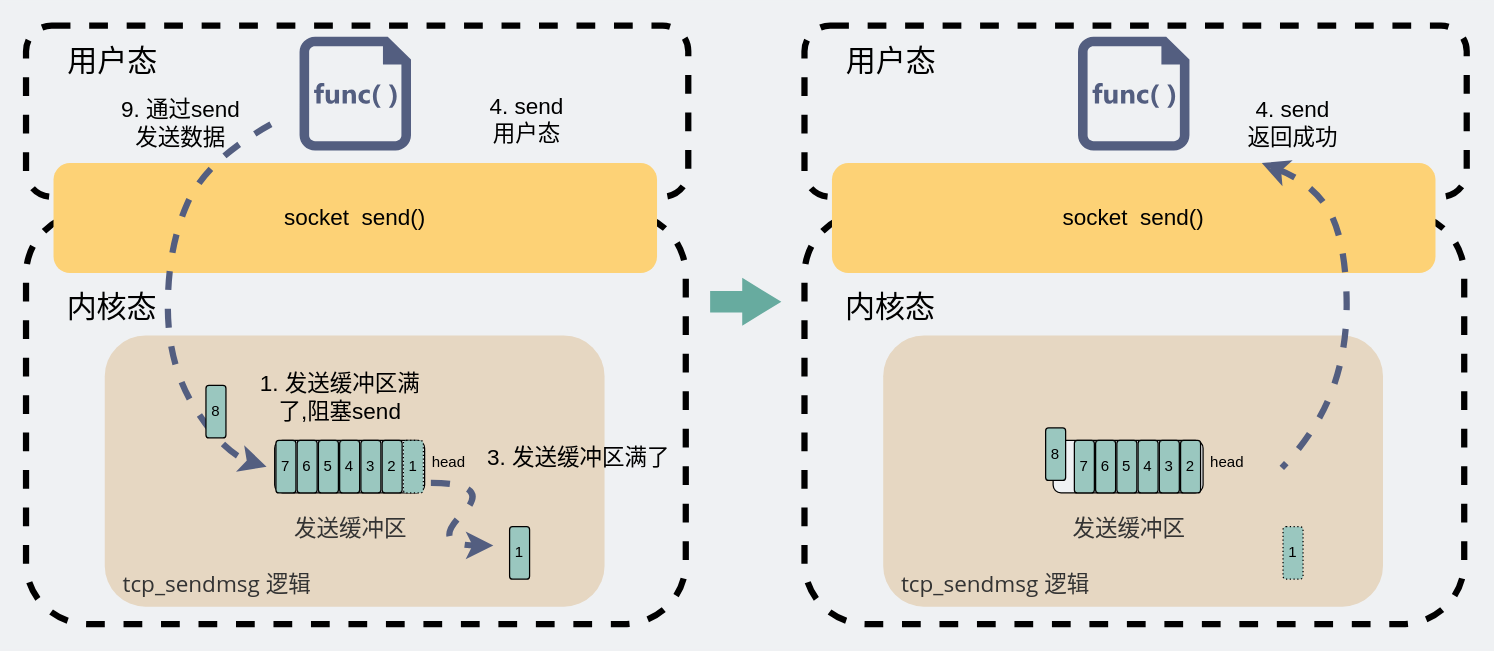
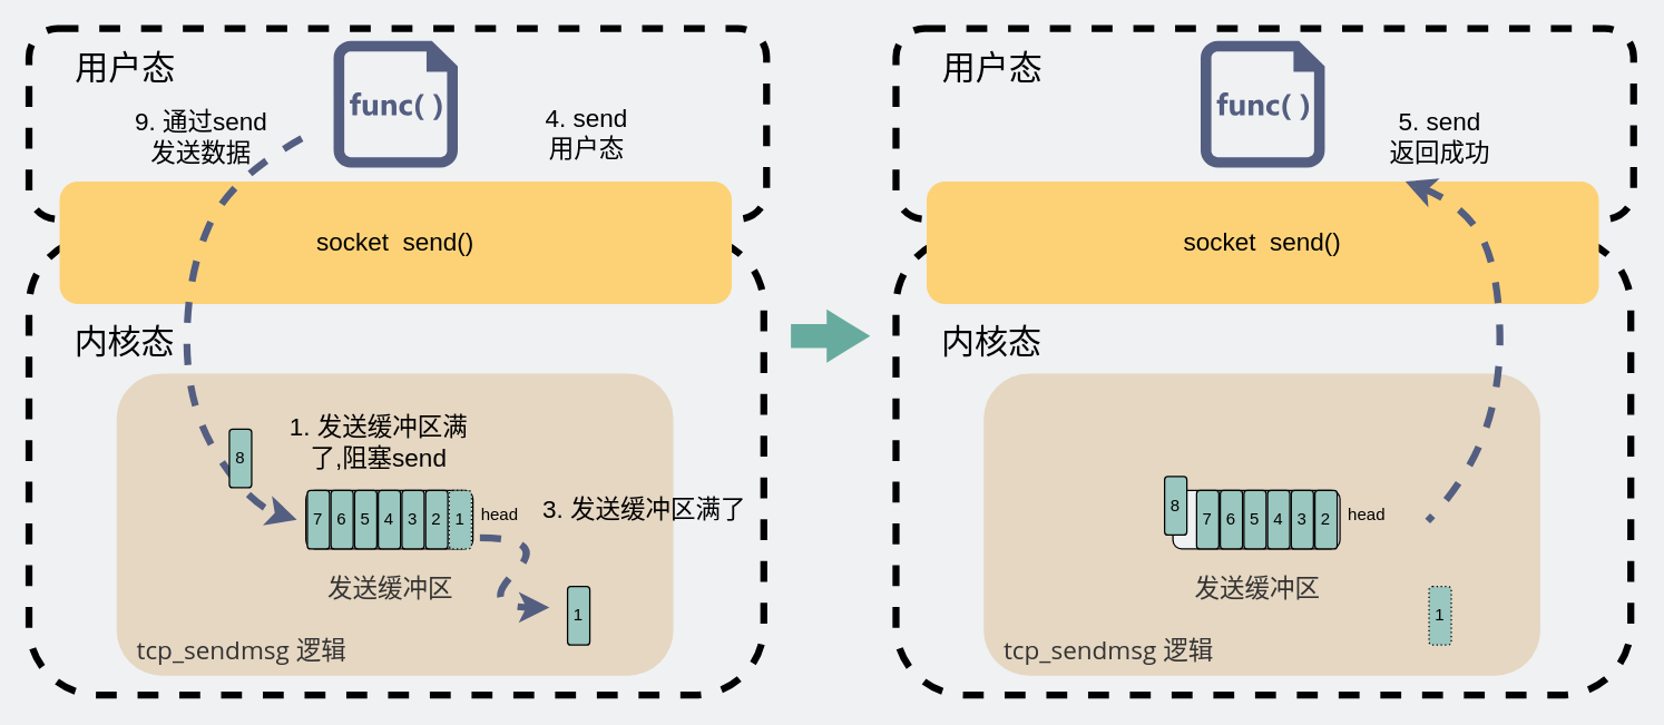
- <mxCell id="21" value="&lt;font style=&quot;font-size: 18px&quot;&gt;4. send&lt;br&gt;返回成功&lt;/font&gt;" style="text;html=1;strokeColor=none;fillColor=none;align=center;verticalAlign=middle;whiteSpace=wrap;rounded=0;" parent="1" vertex="1"><mxGeometry x="962" y="75" width="144" height="48" as="geometry" /></mxCell>
+ <mxCell id="21" value="&lt;font style=&quot;font-size: 18px&quot;&gt;5. send&lt;br&gt;返回成功&lt;/font&gt;" style="text;html=1;strokeColor=none;fillColor=none;align=center;verticalAlign=middle;whiteSpace=wrap;rounded=0;" parent="1" vertex="1"><mxGeometry x="962" y="75" width="144" height="48" as="geometry" /></mxCell>
